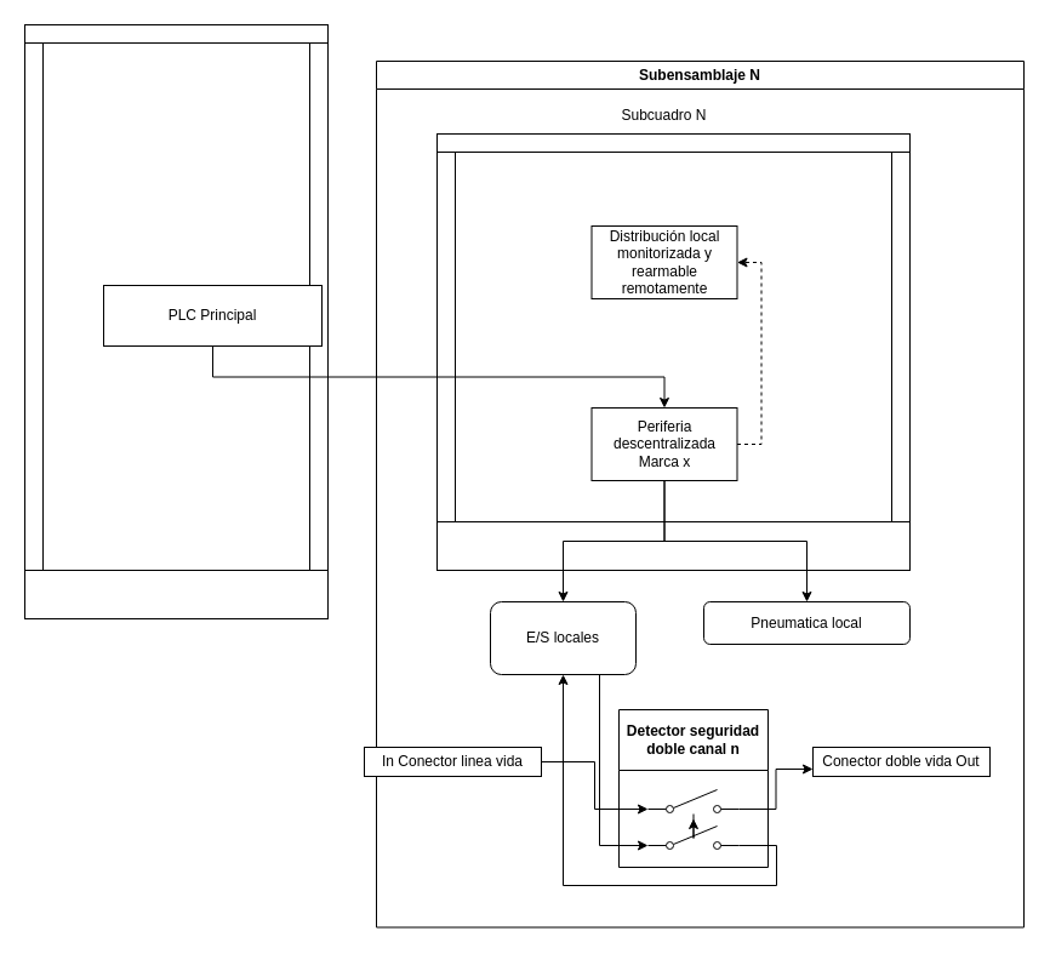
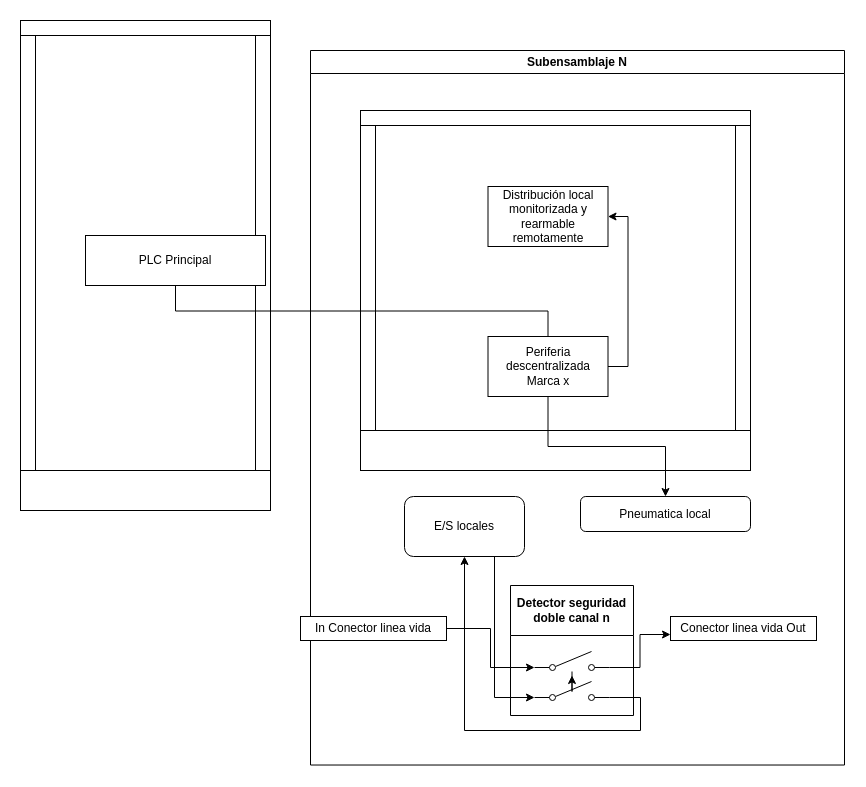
- <mxCell id="9" value="Subcuadro N" style="text;html=1;strokeColor=none;fillColor=none;align=center;verticalAlign=middle;whiteSpace=wrap;rounded=0;" vertex="1" parent="3"><mxGeometry x="170" y="30" width="135" height="30" as="geometry" /></mxCell>
- <mxCell id="7" style="edgeStyle=orthogonalEdgeStyle;rounded=0;orthogonalLoop=1;jettySize=auto;html=1;exitX=1;exitY=0.5;exitDx=0;exitDy=0;entryX=1;entryY=0.5;entryDx=0;entryDy=0;dashed=1;" edge="1" parent="3" source="8" target="10"><mxGeometry relative="1" as="geometry" /></mxCell>
+ <mxCell id="7" style="edgeStyle=orthogonalEdgeStyle;rounded=0;orthogonalLoop=1;jettySize=auto;html=1;exitX=1;exitY=0.5;exitDx=0;exitDy=0;entryX=1;entryY=0.5;entryDx=0;entryDy=0;" edge="1" parent="3" source="8" target="10"><mxGeometry relative="1" as="geometry" /></mxCell>
- <mxCell id="26" style="edgeStyle=orthogonalEdgeStyle;rounded=0;orthogonalLoop=1;jettySize=auto;html=1;exitX=0.5;exitY=1;exitDx=0;exitDy=0;entryX=0.5;entryY=0;entryDx=0;entryDy=0;" edge="1" parent="1" source="27" target="8"><mxGeometry relative="1" as="geometry" /></mxCell>
+ <mxCell id="26" style="edgeStyle=orthogonalEdgeStyle;rounded=0;orthogonalLoop=1;jettySize=auto;html=1;exitX=0.5;exitY=1;exitDx=0;exitDy=0;entryX=0.5;entryY=0;entryDx=0;entryDy=0;endArrow=none;" edge="1" parent="1" source="27" target="8"><mxGeometry relative="1" as="geometry" /></mxCell>
- <mxCell id="5" style="edgeStyle=orthogonalEdgeStyle;rounded=0;orthogonalLoop=1;jettySize=auto;html=1;exitX=0.5;exitY=1;exitDx=0;exitDy=0;entryX=0.5;entryY=0;entryDx=0;entryDy=0;" edge="1" parent="3" source="8" target="12"><mxGeometry relative="1" as="geometry" /></mxCell>
- <mxCell id="16" value="Conector doble vida Out" style="rounded=0;whiteSpace=wrap;html=1;" vertex="1" parent="3"><mxGeometry x="360" y="566" width="146" height="24" as="geometry" /></mxCell>
+ <mxCell id="16" value="Conector linea vida Out" style="rounded=0;whiteSpace=wrap;html=1;" vertex="1" parent="3"><mxGeometry x="360" y="566" width="146" height="24" as="geometry" /></mxCell>
